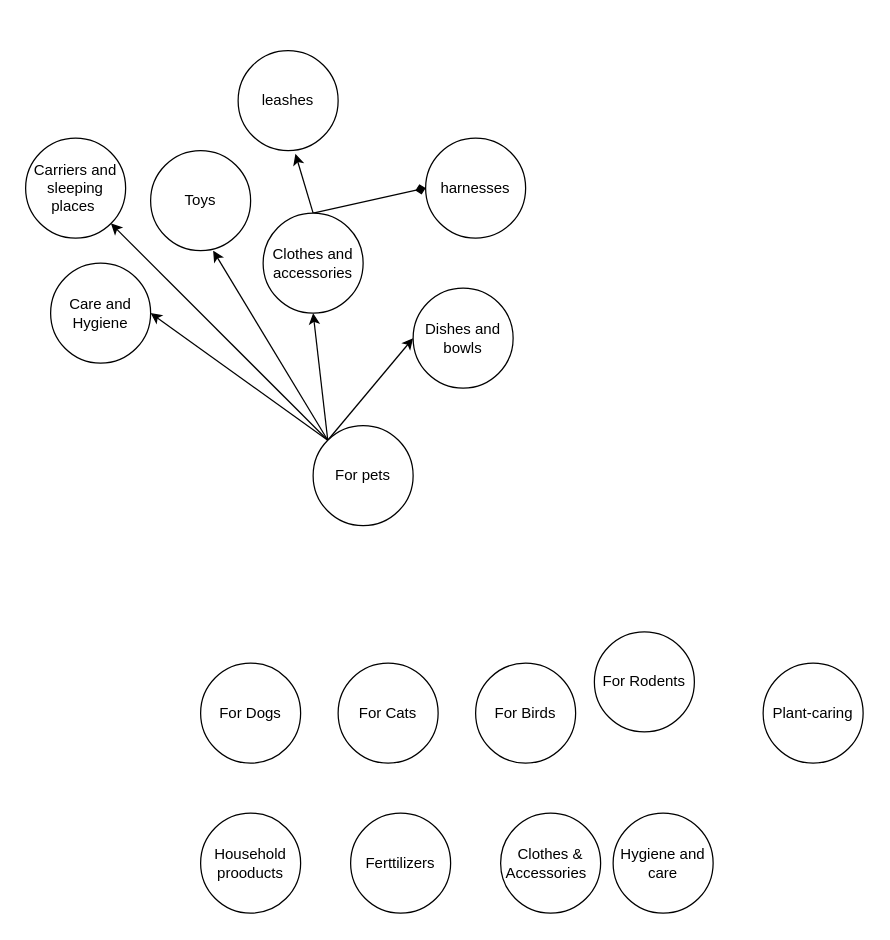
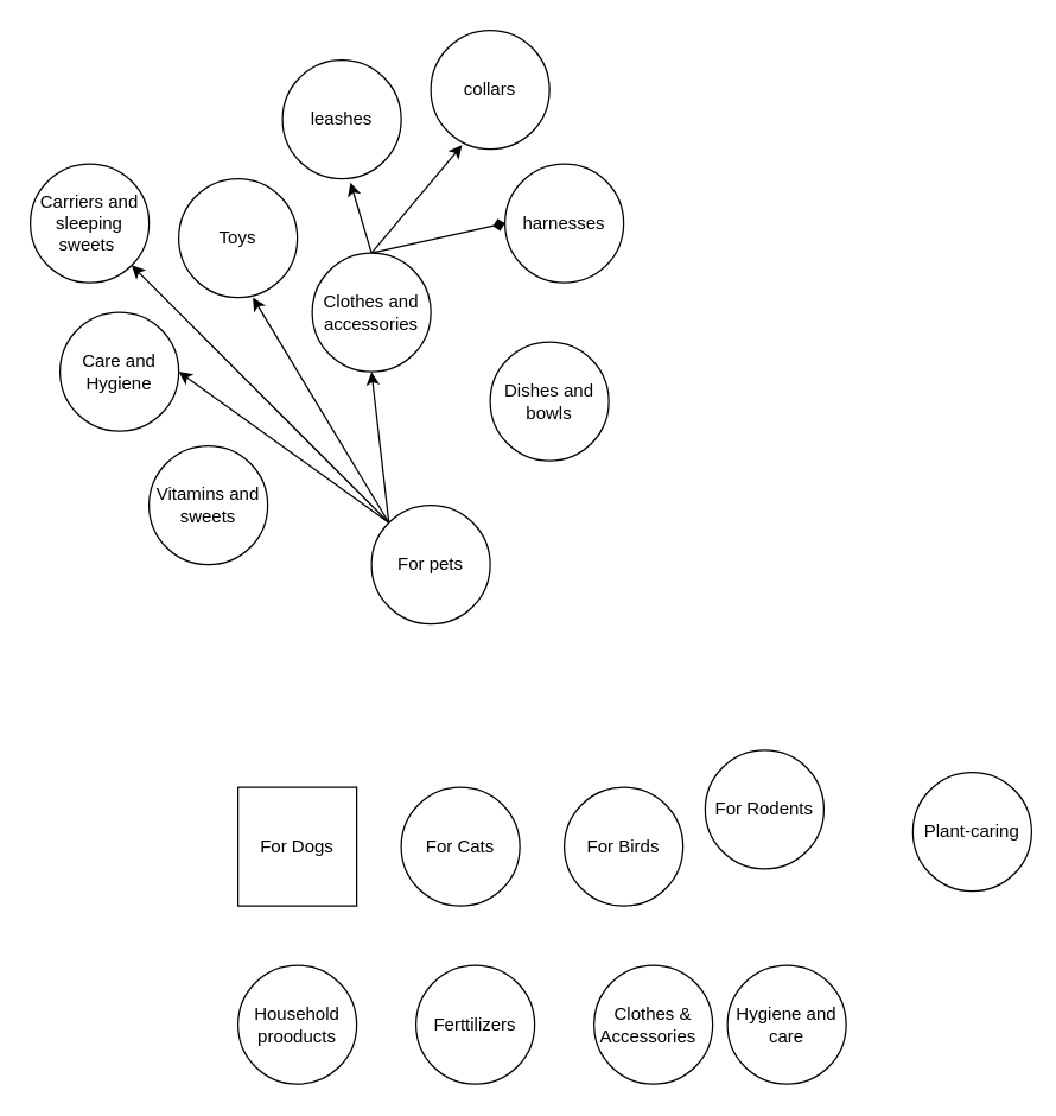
+ <mxCell id="18" value="collars" style="ellipse;whiteSpace=wrap;html=1;" parent="1" vertex="1"><mxGeometry x="290" y="20" width="80" height="80" as="geometry" /></mxCell>
+ <mxCell id="12" style="edgeStyle=none;html=1;exitX=0.5;exitY=0;exitDx=0;exitDy=0;entryX=0.263;entryY=0.966;entryDx=0;entryDy=0;entryPerimeter=0;" parent="1" source="14" target="18" edge="1"><mxGeometry relative="1" as="geometry" /></mxCell>
- <mxCell id="15" value="Carriers and sleeping places&amp;nbsp;" style="ellipse;whiteSpace=wrap;html=1;" parent="1" vertex="1"><mxGeometry x="20" y="110" width="80" height="80" as="geometry" /></mxCell>
+ <mxCell id="15" value="Carriers and sleeping sweets&amp;nbsp;" style="ellipse;whiteSpace=wrap;html=1;" parent="1" vertex="1"><mxGeometry x="20" y="110" width="80" height="80" as="geometry" /></mxCell>
- <mxCell id="6" style="edgeStyle=none;html=1;exitX=0;exitY=0;exitDx=0;exitDy=0;entryX=0;entryY=0.5;entryDx=0;entryDy=0;" parent="1" source="7" target="21" edge="1"><mxGeometry relative="1" as="geometry" /></mxCell>
+ <mxCell id="9" value="Vitamins and sweets" style="ellipse;whiteSpace=wrap;html=1;" parent="1" vertex="1"><mxGeometry x="100" y="300" width="80" height="80" as="geometry" /></mxCell>
- <mxCell id="8" value="For Dogs" style="ellipse;whiteSpace=wrap;html=1;" parent="1" vertex="1"><mxGeometry x="160" y="530" width="80" height="80" as="geometry" /></mxCell>
+ <mxCell id="8" value="For Dogs" style="whiteSpace=wrap;html=1;rounded=0;" parent="1" vertex="1"><mxGeometry x="160" y="530" width="80" height="80" as="geometry" /></mxCell>
- <mxCell id="24" value="Plant-caring" style="ellipse;whiteSpace=wrap;html=1;" vertex="1" parent="1"><mxGeometry x="610" y="530" width="80" height="80" as="geometry" /></mxCell>
+ <mxCell id="24" value="Plant-caring" style="ellipse;whiteSpace=wrap;html=1;" vertex="1" parent="1"><mxGeometry x="615" y="520" width="80" height="80" as="geometry" /></mxCell>
